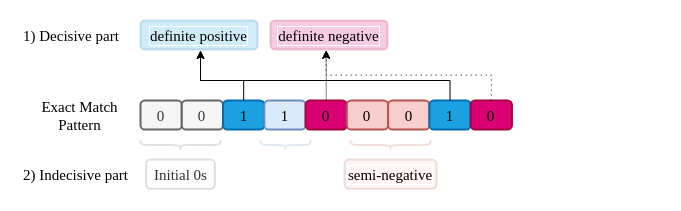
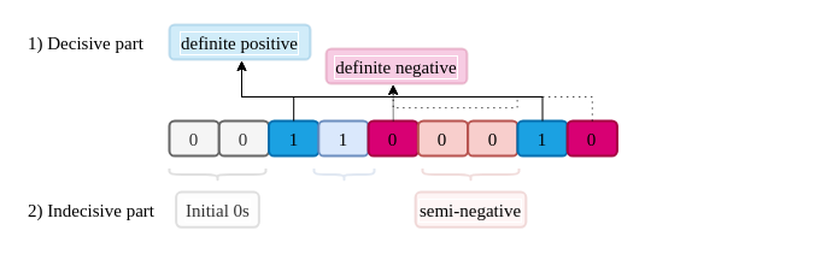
- <mxCell id="16" value="&lt;font color=&quot;#000000&quot;&gt;definite negative&lt;/font&gt;" style="rounded=1;whiteSpace=wrap;html=1;strokeWidth=2;fontFamily=Times New Roman;fontSize=15;fillColor=#d80073;strokeColor=#A50040;labelBorderColor=#FFFFFF;opacity=20;fontColor=#ffffff;" parent="3" vertex="1"><mxGeometry x="250" width="117" height="29.12" as="geometry" /></mxCell>
+ <mxCell id="16" value="&lt;font color=&quot;#000000&quot;&gt;definite negative&lt;/font&gt;" style="rounded=1;whiteSpace=wrap;html=1;strokeWidth=2;fontFamily=Times New Roman;fontSize=15;fillColor=#d80073;strokeColor=#A50040;labelBorderColor=#FFFFFF;opacity=20;fontColor=#ffffff;" parent="3" vertex="1"><mxGeometry x="250" y="20" width="117" height="29.12" as="geometry" /></mxCell>
- <mxCell id="4" value="Exact Match&lt;br&gt;Pattern" style="text;html=1;strokeColor=none;fillColor=none;align=center;verticalAlign=middle;whiteSpace=wrap;rounded=0;labelBorderColor=#FFFFFF;strokeWidth=2;fontFamily=Times New Roman;fontSize=15;fontColor=#000000;" parent="3" vertex="1"><mxGeometry y="80" width="118.53" height="29.12" as="geometry" /></mxCell>
